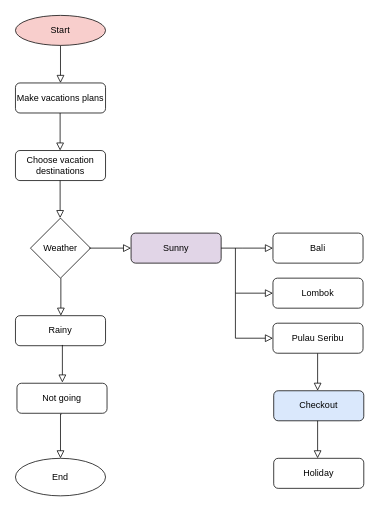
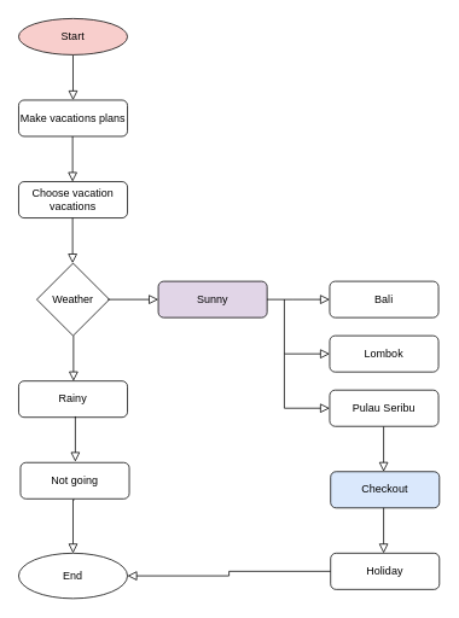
- <mxCell id="5" value="Choose vacation destinations" style="rounded=1;whiteSpace=wrap;html=1;fontSize=12;glass=0;strokeWidth=1;shadow=0;" vertex="1" parent="1"><mxGeometry x="20" y="200" width="120" height="40" as="geometry" /></mxCell>
+ <mxCell id="5" value="Choose vacation vacations" style="rounded=1;whiteSpace=wrap;html=1;fontSize=12;glass=0;strokeWidth=1;shadow=0;" vertex="1" parent="1"><mxGeometry x="20" y="200" width="120" height="40" as="geometry" /></mxCell>
+ <mxCell id="27" value="" style="rounded=0;html=1;jettySize=auto;orthogonalLoop=1;fontSize=11;endArrow=block;endFill=0;endSize=8;strokeWidth=1;shadow=0;labelBackgroundColor=none;edgeStyle=orthogonalEdgeStyle;entryX=1;entryY=0.5;entryDx=0;entryDy=0;exitX=0;exitY=0.5;exitDx=0;exitDy=0;" edge="1" parent="1" source="26" target="10"><mxGeometry relative="1" as="geometry"><mxPoint x="432.5" y="570" as="sourcePoint" /><mxPoint x="432.5" y="620" as="targetPoint" /></mxGeometry></mxCell>
